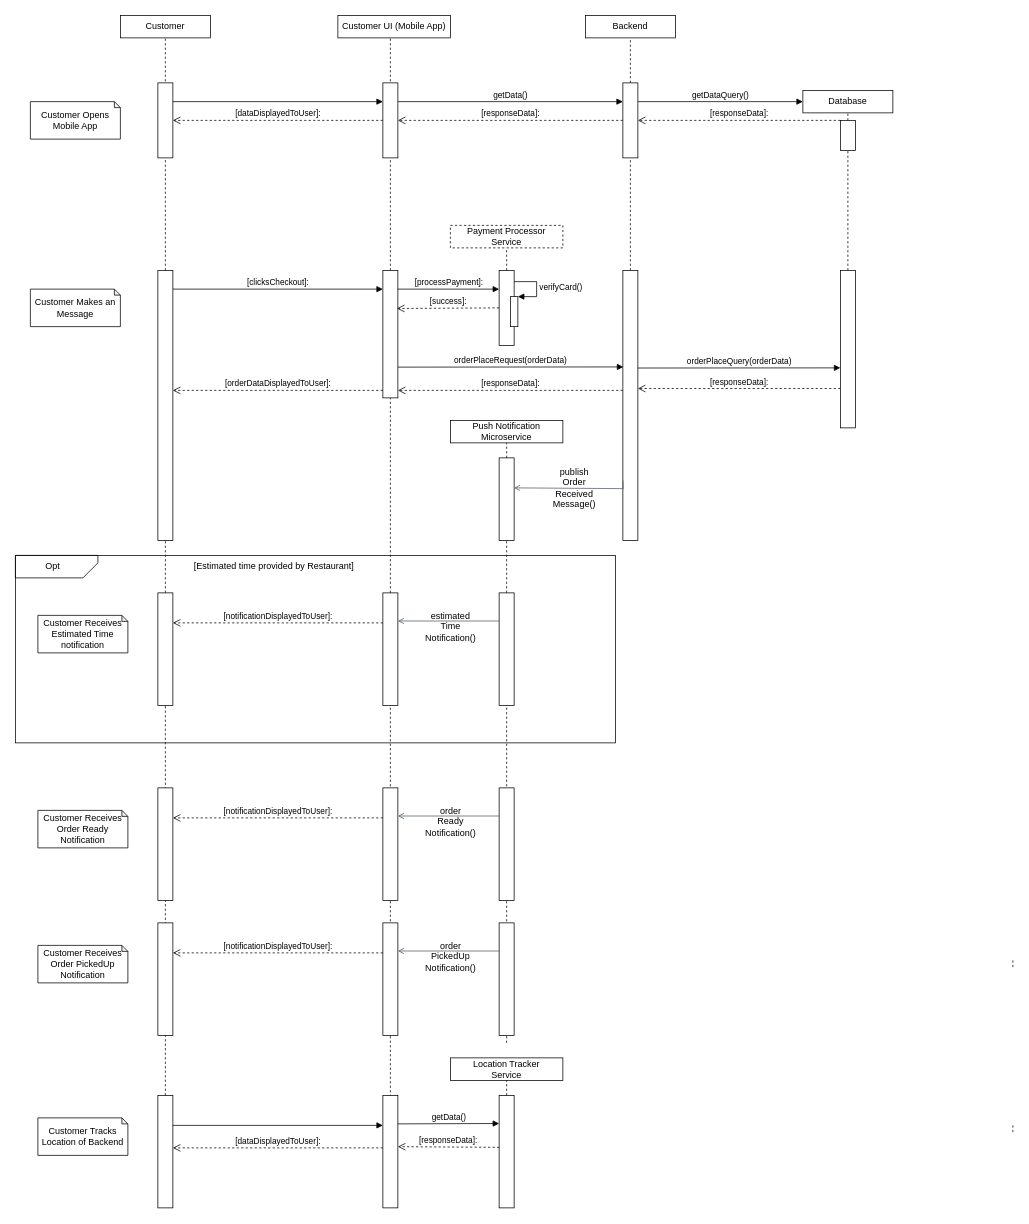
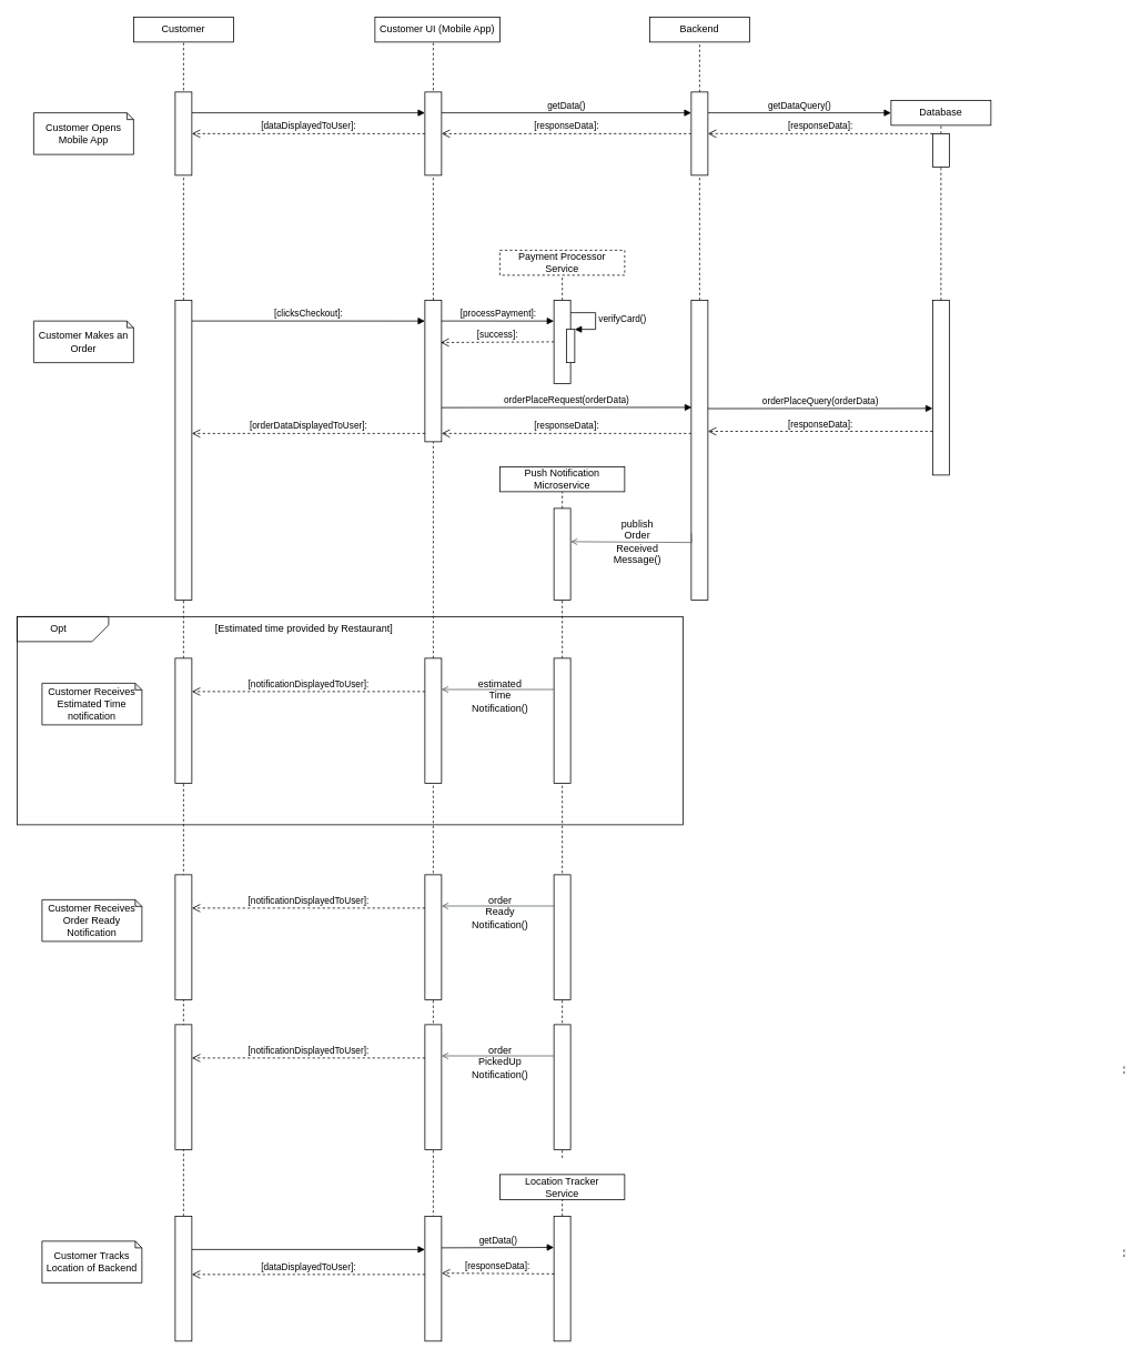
- <mxCell id="22" value="Customer Makes an Message" style="shape=note;whiteSpace=wrap;html=1;backgroundOutline=1;darkOpacity=0.05;size=8;" vertex="1" parent="1"><mxGeometry x="40" y="385" width="120" height="50" as="geometry" /></mxCell>
+ <mxCell id="22" value="Customer Makes an Order" style="shape=note;whiteSpace=wrap;html=1;backgroundOutline=1;darkOpacity=0.05;size=8;" vertex="1" parent="1"><mxGeometry x="40" y="385" width="120" height="50" as="geometry" /></mxCell>
- <mxCell id="74" value="Customer Receives Order PickedUp&lt;br&gt;Notification" style="shape=note;whiteSpace=wrap;html=1;backgroundOutline=1;darkOpacity=0.05;size=8;" vertex="1" parent="1"><mxGeometry y="1260" width="120" height="50" as="geometry" x="50" /></mxCell>
